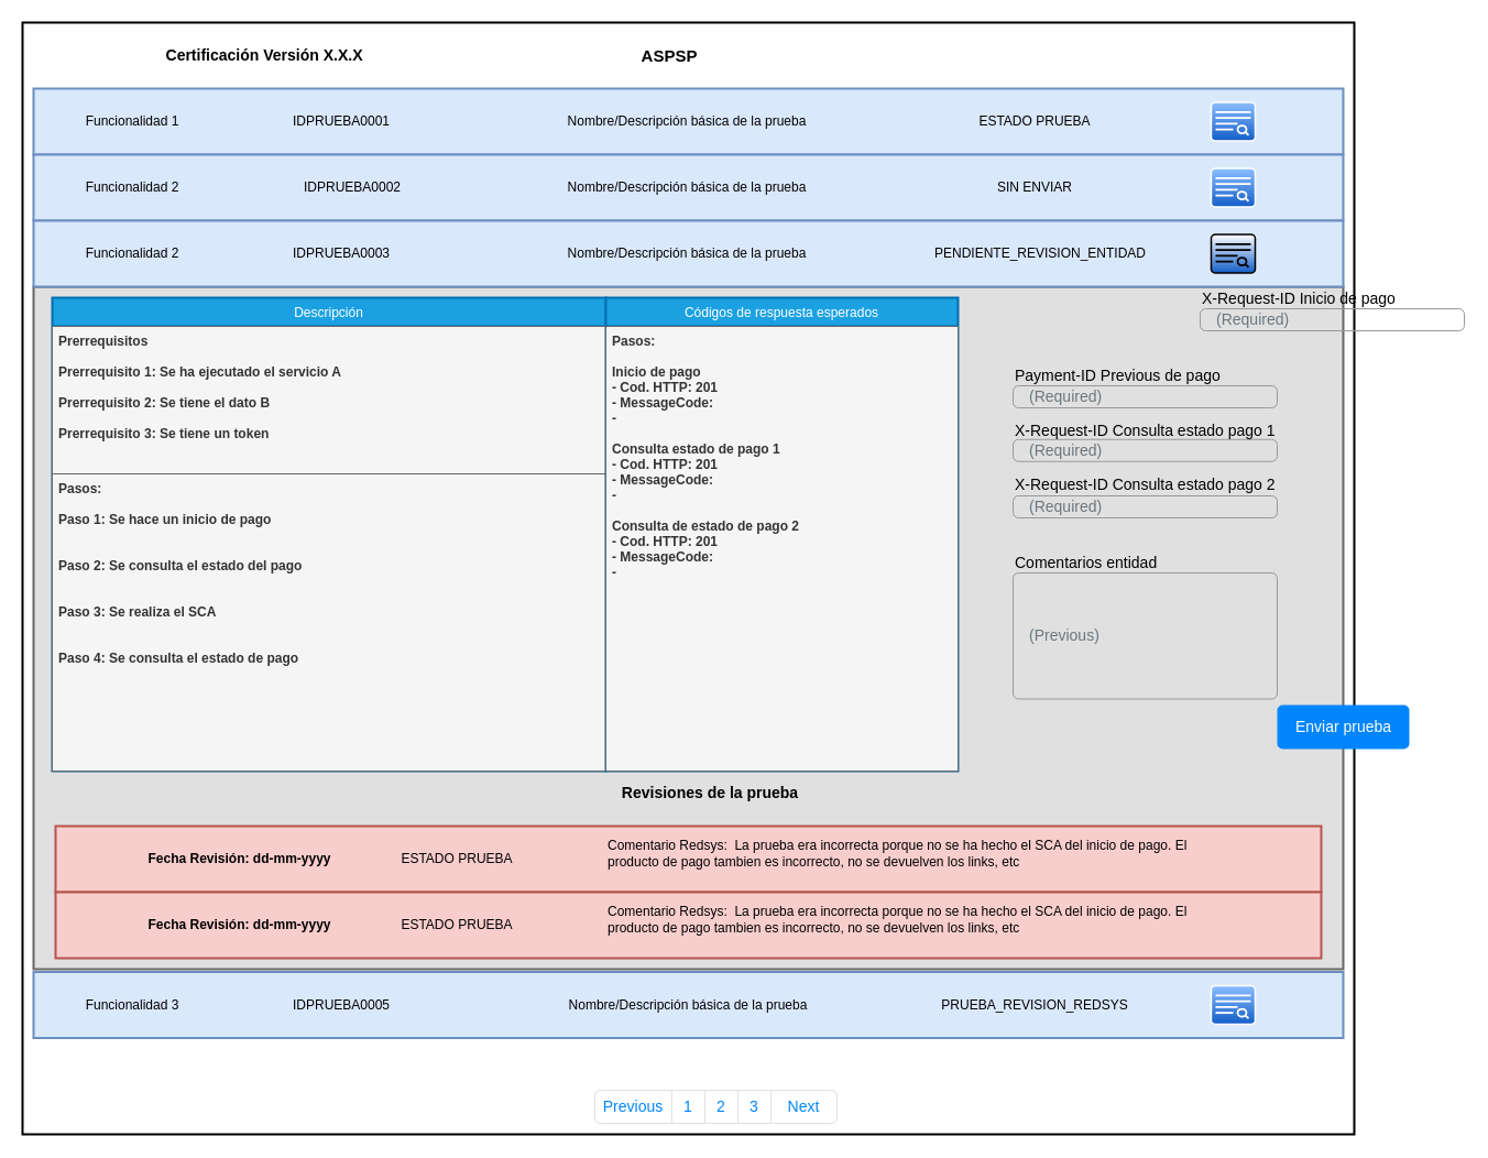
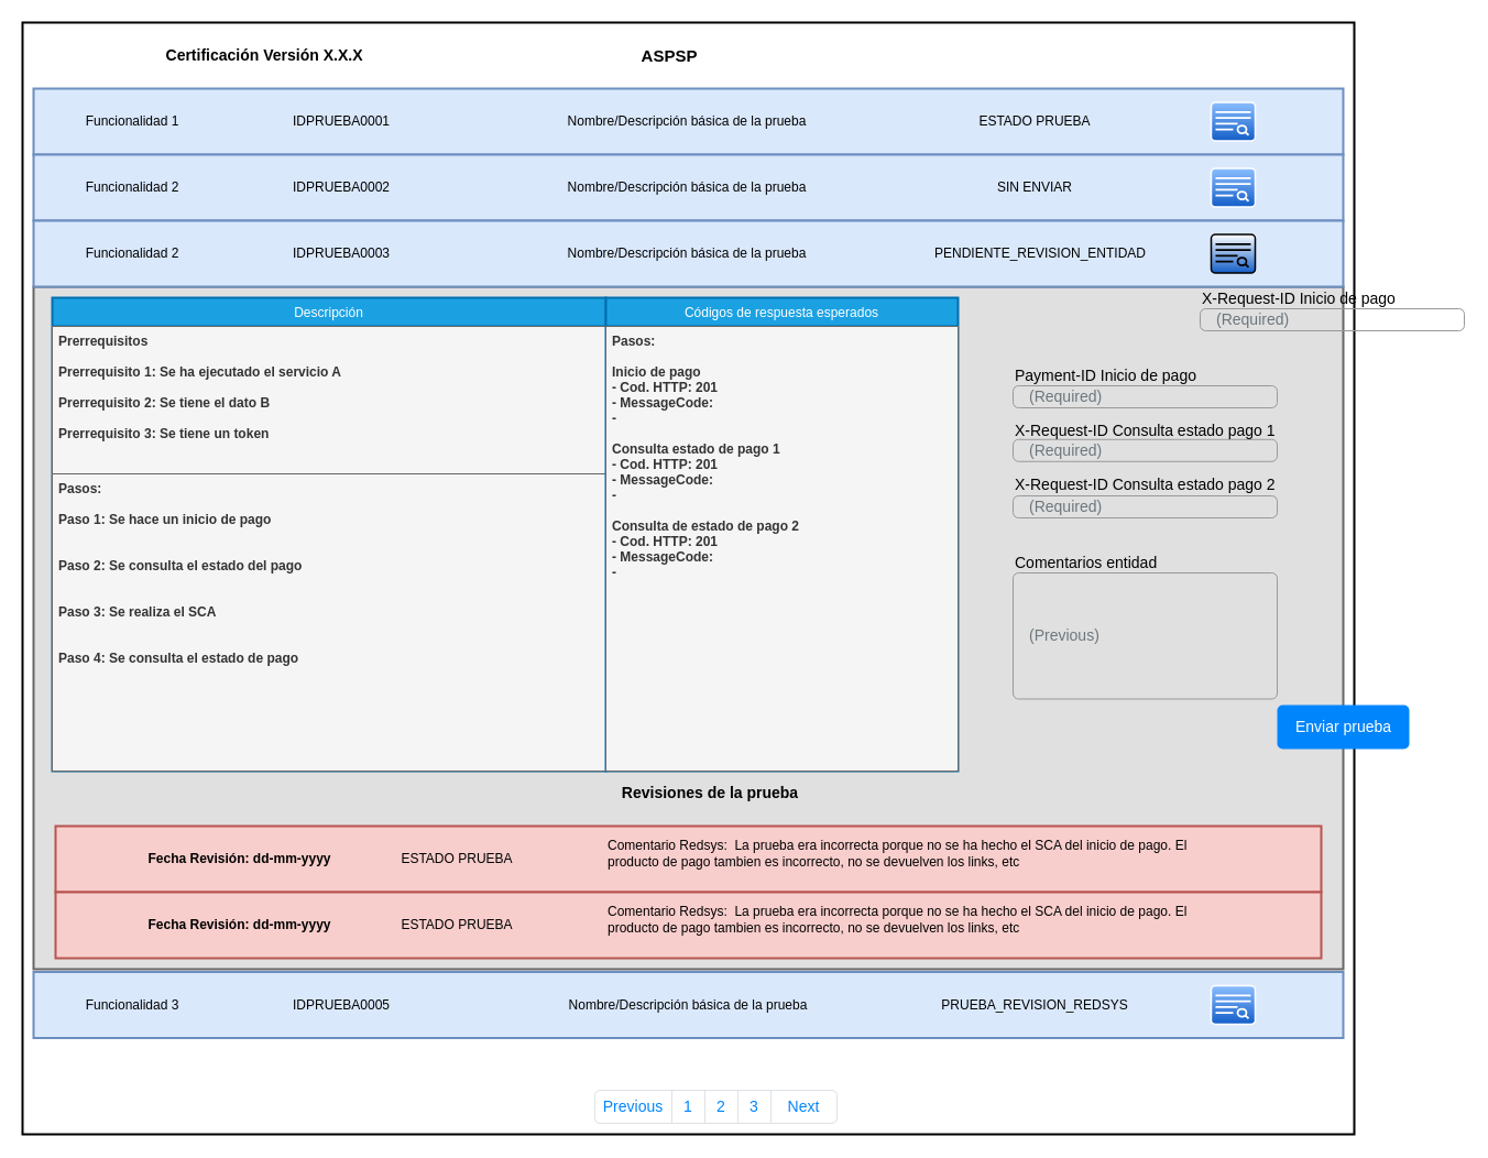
- <mxCell id="11" value="IDPRUEBA0002" style="text;html=1;strokeColor=none;fillColor=none;align=center;verticalAlign=middle;whiteSpace=wrap;rounded=0;" vertex="1" parent="1"><mxGeometry x="270" y="160" width="100" height="20" as="geometry" /></mxCell>
+ <mxCell id="11" value="IDPRUEBA0002" style="text;html=1;strokeColor=none;fillColor=none;align=center;verticalAlign=middle;whiteSpace=wrap;rounded=0;" vertex="1" parent="1"><mxGeometry x="260" y="160" width="100" height="20" as="geometry" /></mxCell>
- <mxCell id="39" value="Payment-ID Previous de pago" style="fillColor=none;strokeColor=none;align=left;fontSize=14;" vertex="1" parent="1"><mxGeometry x="920" y="320" width="260" height="40" as="geometry" /></mxCell>
+ <mxCell id="39" value="Payment-ID Inicio de pago" style="fillColor=none;strokeColor=none;align=left;fontSize=14;" vertex="1" parent="1"><mxGeometry x="920" y="320" width="260" height="40" as="geometry" /></mxCell>
